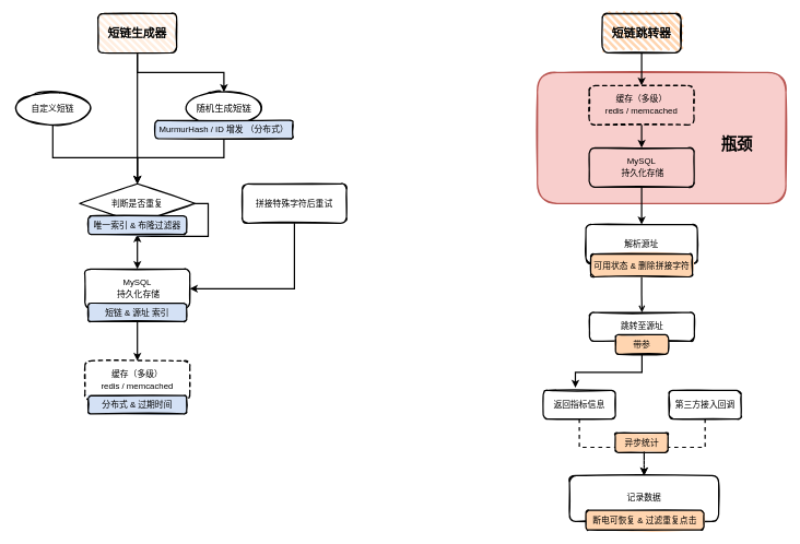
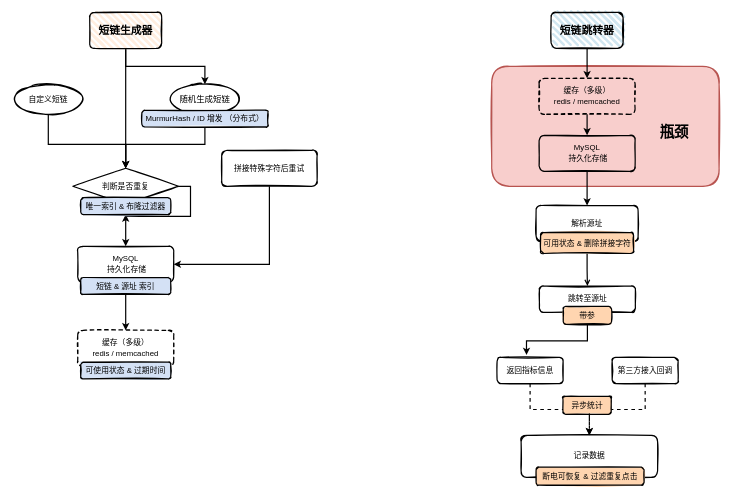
- <mxCell id="22" value="&lt;font size=&quot;1&quot;&gt;&lt;b style=&quot;font-size: 18px&quot;&gt;短链跳转器&lt;/b&gt;&lt;/font&gt;" style="rounded=1;whiteSpace=wrap;html=1;strokeWidth=2;fillWeight=4;hachureGap=8;hachureAngle=45;sketch=1;fillColor=#ffd5b0;" vertex="1" parent="1"><mxGeometry x="918" y="20" width="120" height="60" as="geometry" /></mxCell>
+ <mxCell id="22" value="&lt;font size=&quot;1&quot;&gt;&lt;b style=&quot;font-size: 18px&quot;&gt;短链跳转器&lt;/b&gt;&lt;/font&gt;" style="rounded=1;whiteSpace=wrap;html=1;strokeWidth=2;fillWeight=4;hachureGap=8;hachureAngle=45;sketch=1;fillColor=#D1E6F0;" vertex="1" parent="1"><mxGeometry x="918" y="20" width="120" height="60" as="geometry" /></mxCell>
- <mxCell id="19" value="&lt;font style=&quot;font-size: 13px&quot;&gt;拼接特殊字符后重试&lt;/font&gt;" style="rounded=1;whiteSpace=wrap;html=1;strokeWidth=2;fillWeight=4;hachureGap=8;hachureAngle=45;sketch=1;labelBackgroundColor=none;fontSize=13;fillStyle=auto;fillColor=none;" vertex="1" parent="1"><mxGeometry x="369" y="280" width="159" height="60" as="geometry" /></mxCell>
+ <mxCell id="19" value="&lt;font style=&quot;font-size: 13px&quot;&gt;拼接特殊字符后重试&lt;/font&gt;" style="rounded=1;whiteSpace=wrap;html=1;strokeWidth=2;fillWeight=4;hachureGap=8;hachureAngle=45;sketch=1;labelBackgroundColor=none;fontSize=13;fillStyle=auto;fillColor=none;" vertex="1" parent="1"><mxGeometry x="369" y="250" width="159" height="60" as="geometry" /></mxCell>
- <mxCell id="27" value="分布式 &amp;amp; 过期时间" style="rounded=1;whiteSpace=wrap;html=1;strokeWidth=2;fillWeight=4;hachureGap=8;hachureAngle=45;sketch=1;fontStyle=0;labelBackgroundColor=none;fontSize=13;fillColor=#D4E1F5;fillStyle=solid;" vertex="1" parent="1"><mxGeometry x="134" y="603" width="150" height="28" as="geometry" /></mxCell>
+ <mxCell id="27" value="可使用状态 &amp;amp; 过期时间" style="rounded=1;whiteSpace=wrap;html=1;strokeWidth=2;fillWeight=4;hachureGap=8;hachureAngle=45;sketch=1;fontStyle=0;labelBackgroundColor=none;fontSize=13;fillColor=#D4E1F5;fillStyle=solid;" vertex="1" parent="1"><mxGeometry x="134" y="603" width="150" height="28" as="geometry" /></mxCell>
